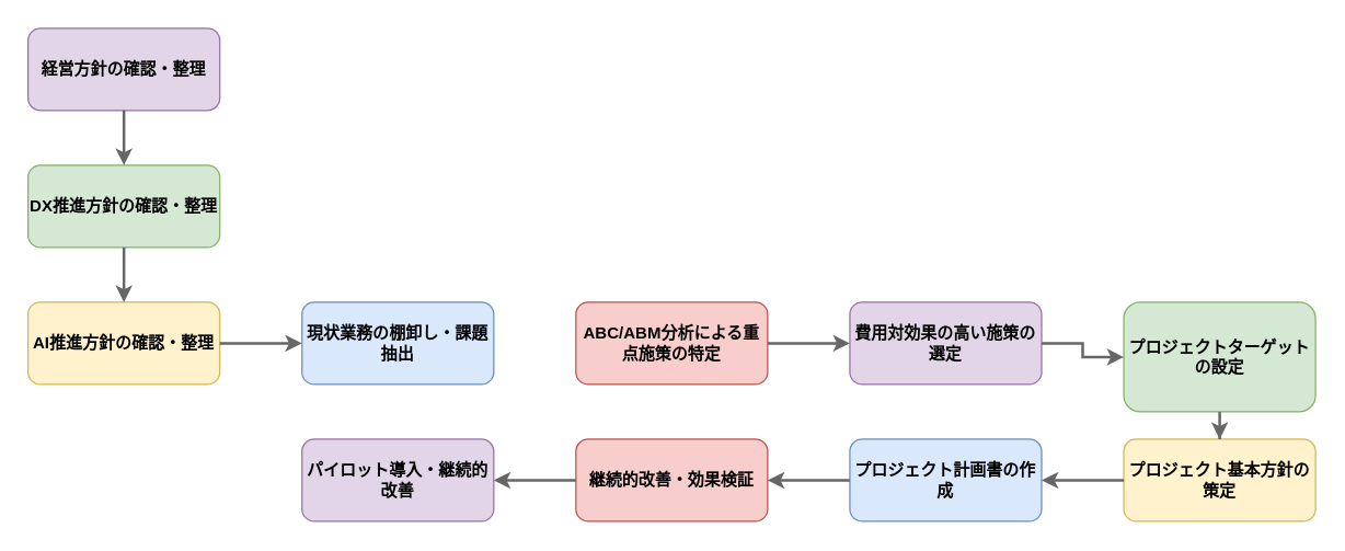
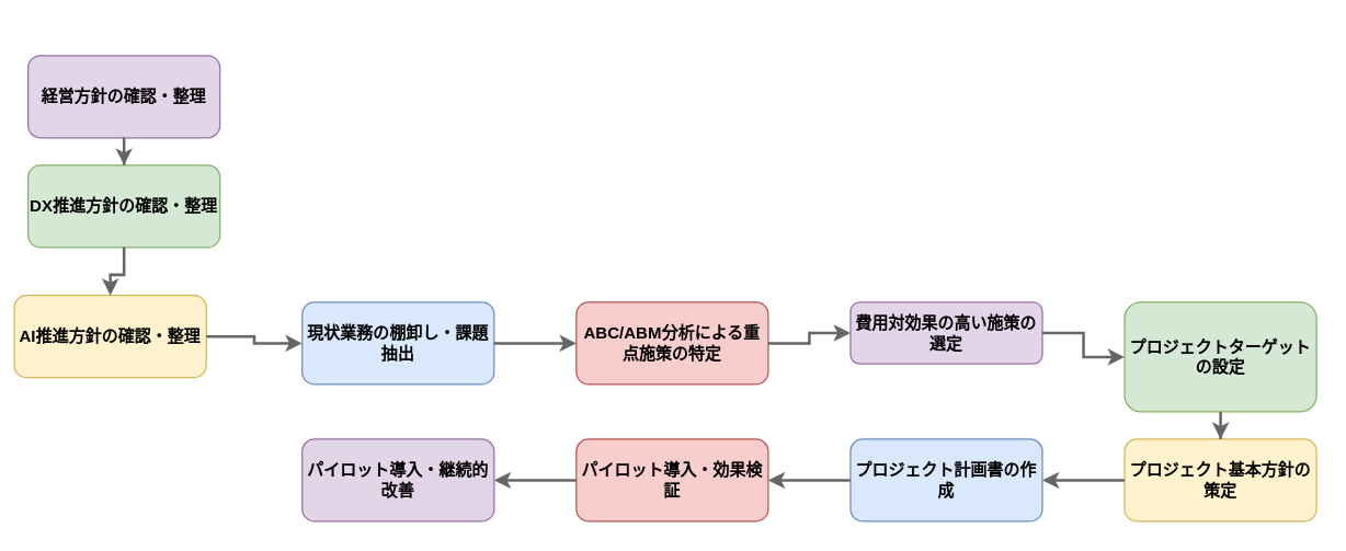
- <mxCell id="2" value="経営方針の確認・整理" style="rounded=1;whiteSpace=wrap;html=1;fillColor=#e1d5e7;strokeColor=#9673a6;fontSize=12;fontStyle=1;" vertex="1" parent="1"><mxGeometry x="20" y="20" width="140" height="60" as="geometry" /></mxCell>
+ <mxCell id="2" value="経営方針の確認・整理" style="rounded=1;whiteSpace=wrap;html=1;fillColor=#e1d5e7;strokeColor=#9673a6;fontSize=12;fontStyle=1;" vertex="1" parent="1"><mxGeometry x="20" y="40" width="140" height="60" as="geometry" /></mxCell>
- <mxCell id="4" value="AI推進方針の確認・整理" style="rounded=1;whiteSpace=wrap;html=1;fillColor=#fff2cc;strokeColor=#d6b656;fontSize=12;fontStyle=1;" vertex="1" parent="1"><mxGeometry x="20" y="220" width="140" height="60" as="geometry" /></mxCell>
+ <mxCell id="4" value="AI推進方針の確認・整理" style="rounded=1;whiteSpace=wrap;html=1;fillColor=#fff2cc;strokeColor=#d6b656;fontSize=12;fontStyle=1;" vertex="1" parent="1"><mxGeometry x="10" y="215" width="140" height="60" as="geometry" /></mxCell>
+ <mxCell id="16" value="" style="edgeStyle=orthogonalEdgeStyle;rounded=0;orthogonalLoop=1;jettySize=auto;html=1;strokeWidth=2;strokeColor=#666666;" edge="1" parent="1" source="5" target="6"><mxGeometry relative="1" as="geometry" /></mxCell>
- <mxCell id="7" value="費用対効果の高い施策の選定" style="rounded=1;whiteSpace=wrap;html=1;fillColor=#e1d5e7;strokeColor=#9673a6;fontSize=12;fontStyle=1;" vertex="1" parent="1"><mxGeometry x="620" y="220" width="140" height="60" as="geometry" /></mxCell>
+ <mxCell id="7" value="費用対効果の高い施策の選定" style="rounded=1;whiteSpace=wrap;html=1;fillColor=#e1d5e7;strokeColor=#9673a6;fontSize=12;fontStyle=1;" vertex="1" parent="1"><mxGeometry x="620" y="220" width="140" height="45" as="geometry" /></mxCell>
- <mxCell id="11" value="継続的改善・効果検証" style="rounded=1;whiteSpace=wrap;html=1;fillColor=#f8cecc;strokeColor=#b85450;fontSize=12;fontStyle=1;" vertex="1" parent="1"><mxGeometry x="420" y="320" width="140" height="60" as="geometry" /></mxCell>
+ <mxCell id="11" value="パイロット導入・効果検証" style="rounded=1;whiteSpace=wrap;html=1;fillColor=#f8cecc;strokeColor=#b85450;fontSize=12;fontStyle=1;" vertex="1" parent="1"><mxGeometry x="420" y="320" width="140" height="60" as="geometry" /></mxCell>
